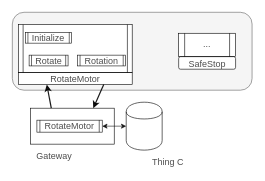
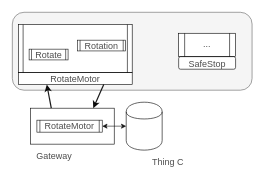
- <mxCell id="7" value="Initialize" style="shape=process;whiteSpace=wrap;html=1;rounded=0;shadow=0;glass=0;strokeColor=#000000;strokeWidth=1;fillColor=#ffffff;fontSize=15;fontColor=#4D4D4D;opacity=95;align=center;size=0.057;" parent="5" vertex="1"><mxGeometry x="12" y="13" width="77" height="18" as="geometry" /></mxCell>
- <mxCell id="8" value="Rotate" style="shape=process;whiteSpace=wrap;html=1;rounded=0;shadow=0;glass=0;strokeColor=#000000;strokeWidth=1;fillColor=#ffffff;fontSize=15;fontColor=#4D4D4D;opacity=95;align=center;size=0.057;" parent="5" vertex="1"><mxGeometry x="18" y="51" width="65" height="18" as="geometry" /></mxCell>
+ <mxCell id="8" value="Rotate" style="shape=process;whiteSpace=wrap;html=1;rounded=0;shadow=0;glass=0;strokeColor=#000000;strokeWidth=1;fillColor=#ffffff;fontSize=15;fontColor=#4D4D4D;opacity=95;align=center;size=0.057;" parent="5" vertex="1"><mxGeometry x="18" y="41" width="65" height="18" as="geometry" /></mxCell>
- <mxCell id="9" value="Rotation" style="shape=process;whiteSpace=wrap;html=1;rounded=0;shadow=0;glass=0;strokeColor=#000000;strokeWidth=1;fillColor=#ffffff;fontSize=15;fontColor=#4D4D4D;opacity=95;align=center;size=0.049;" parent="5" vertex="1"><mxGeometry x="99" y="51" width="80" height="18" as="geometry" /></mxCell>
+ <mxCell id="9" value="Rotation" style="shape=process;whiteSpace=wrap;html=1;rounded=0;shadow=0;glass=0;strokeColor=#000000;strokeWidth=1;fillColor=#ffffff;fontSize=15;fontColor=#4D4D4D;opacity=95;align=center;size=0.049;" parent="5" vertex="1"><mxGeometry x="99" y="26" width="80" height="18" as="geometry" /></mxCell>
